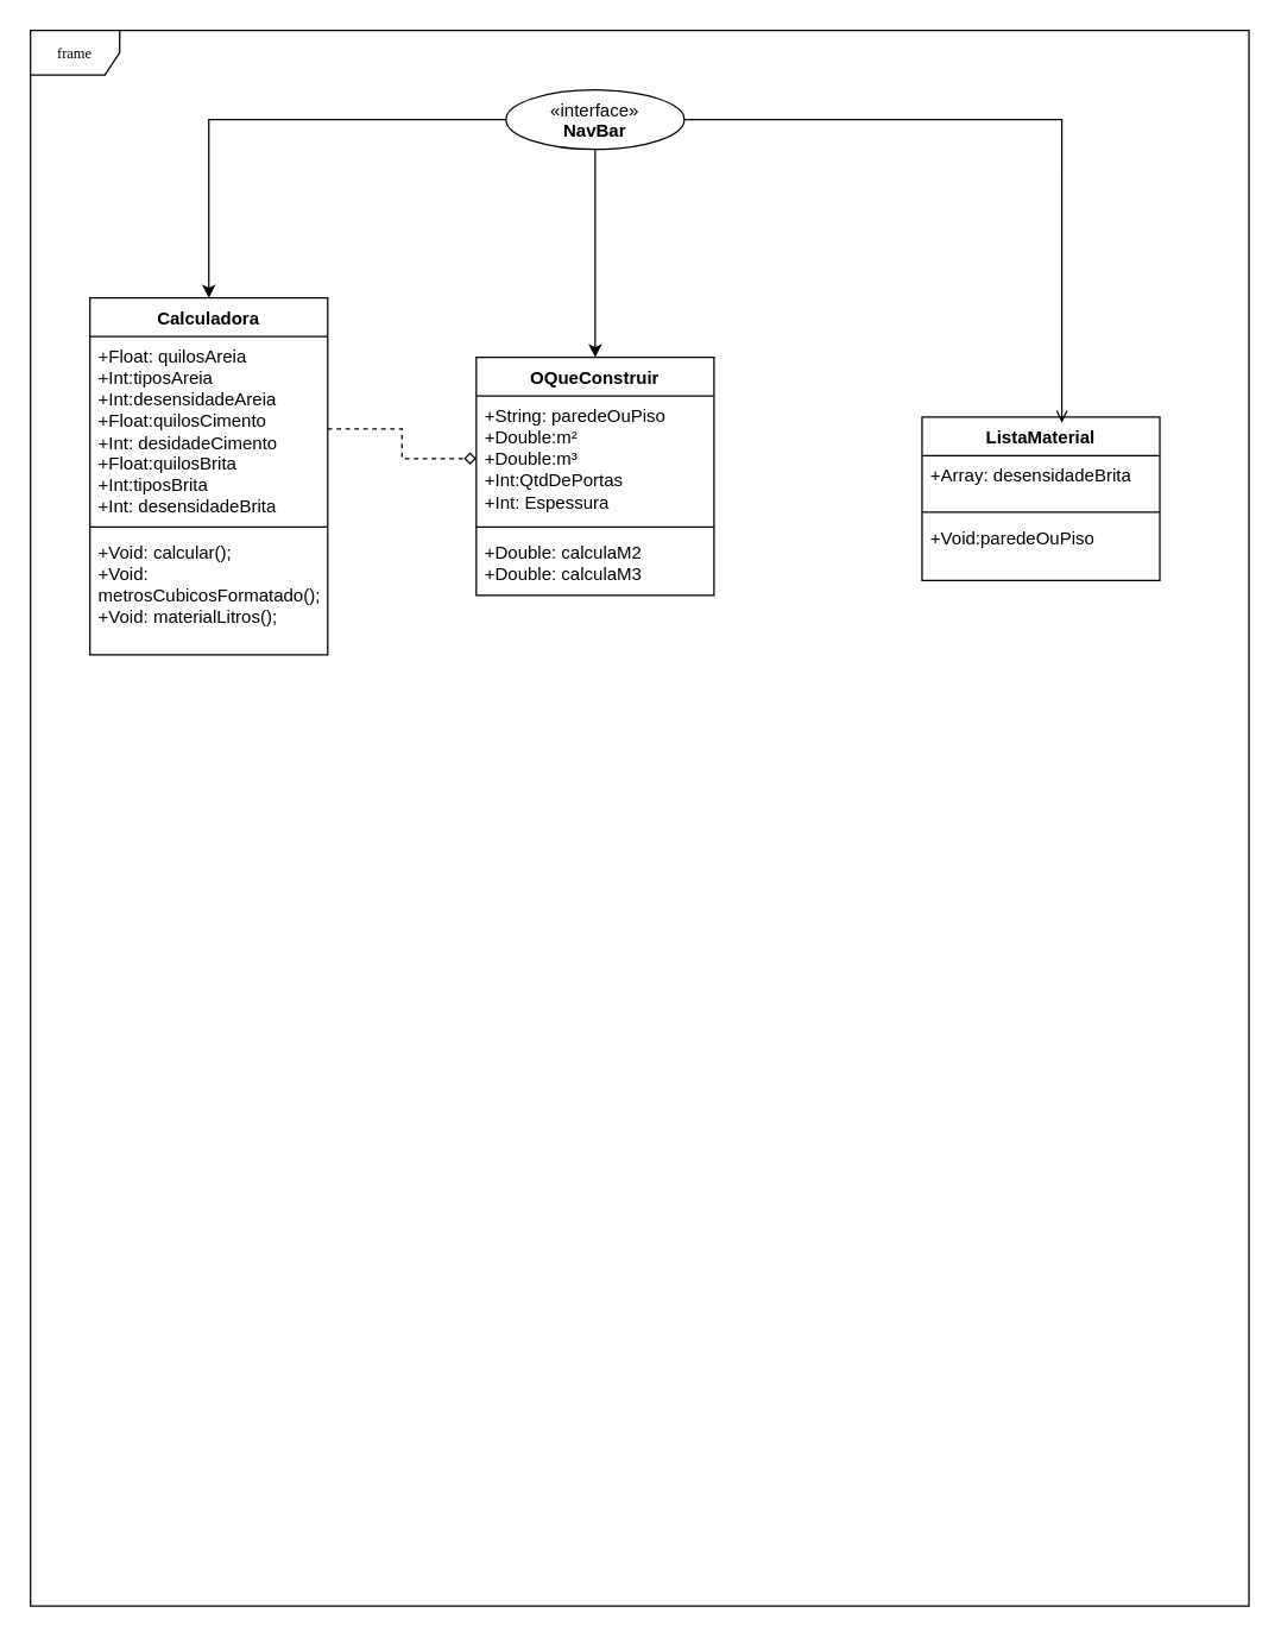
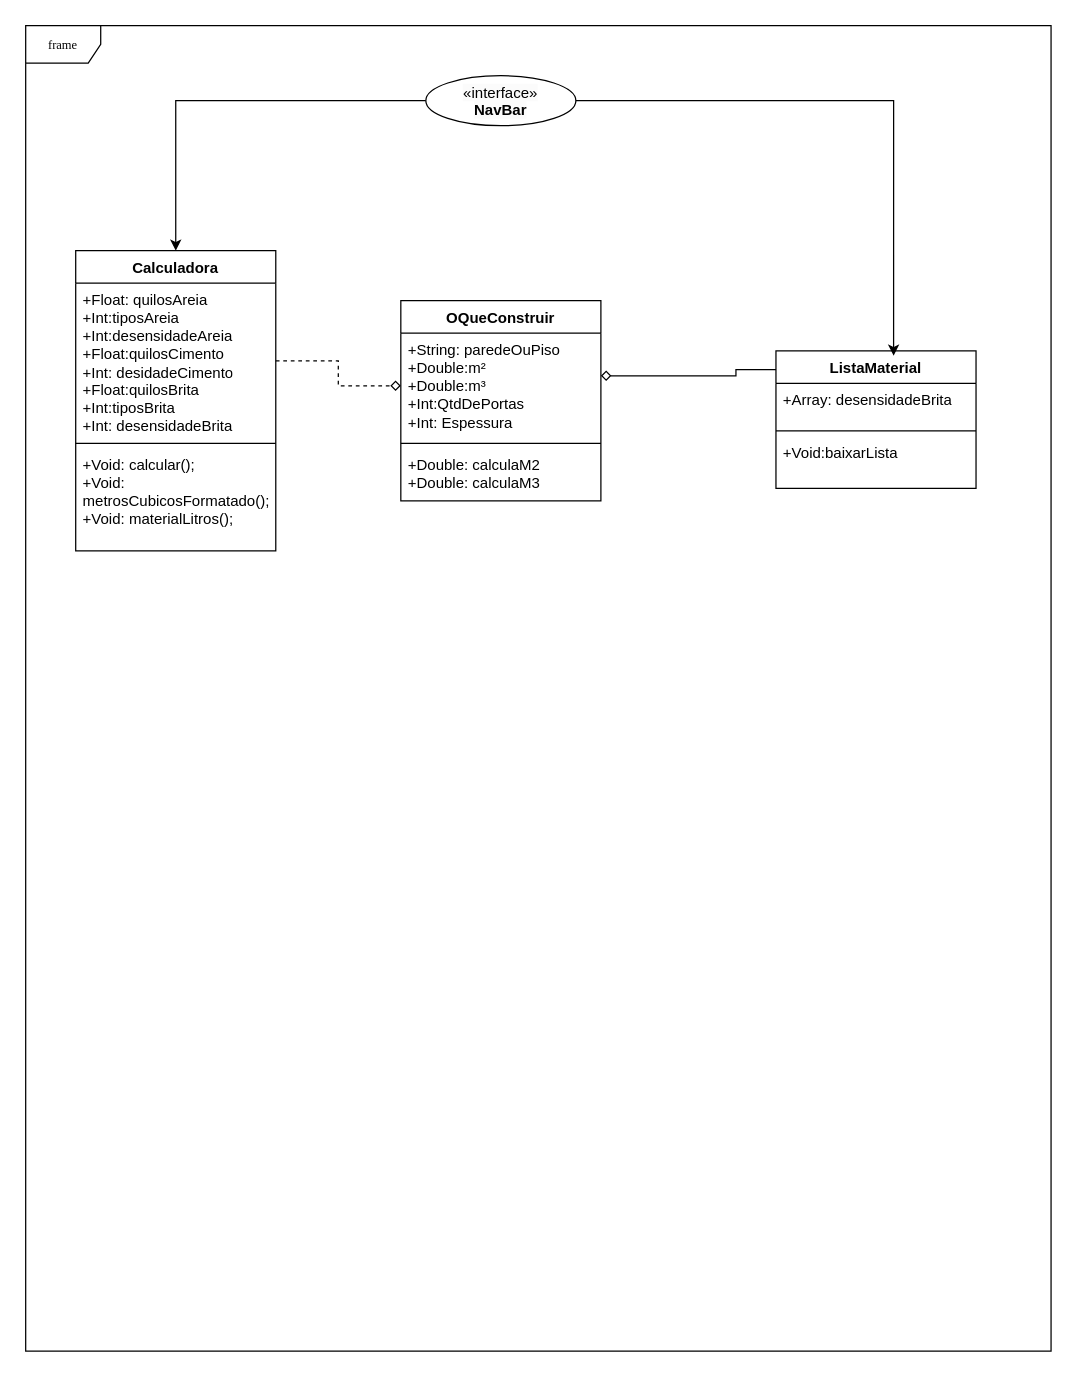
- <mxCell id="11" style="edgeStyle=orthogonalEdgeStyle;rounded=0;orthogonalLoop=1;jettySize=auto;html=1;" edge="1" parent="1" source="13" target="3"><mxGeometry relative="1" as="geometry" /></mxCell>
- <mxCell id="19" style="edgeStyle=orthogonalEdgeStyle;rounded=0;orthogonalLoop=1;jettySize=auto;html=1;entryX=0.588;entryY=0.036;entryDx=0;entryDy=0;entryPerimeter=0;endArrow=open;" edge="1" parent="1" source="13" target="15"><mxGeometry relative="1" as="geometry" /></mxCell>
+ <mxCell id="19" style="edgeStyle=orthogonalEdgeStyle;rounded=0;orthogonalLoop=1;jettySize=auto;html=1;entryX=0.588;entryY=0.036;entryDx=0;entryDy=0;entryPerimeter=0;" edge="1" parent="1" source="13" target="15"><mxGeometry relative="1" as="geometry" /></mxCell>
+ <mxCell id="20" style="edgeStyle=orthogonalEdgeStyle;rounded=0;orthogonalLoop=1;jettySize=auto;html=1;startArrow=diamond;startFill=0;endArrow=none;endFill=0;" edge="1" parent="1" source="3" target="15"><mxGeometry relative="1" as="geometry"><Array as="points"><mxPoint x="588" y="300" /><mxPoint x="588" y="295" /></Array></mxGeometry></mxCell>
- <mxCell id="18" value="&lt;div&gt;+Void:paredeOuPiso&lt;/div&gt;&lt;div&gt;&lt;br&gt;&lt;/div&gt;" style="text;strokeColor=none;fillColor=none;align=left;verticalAlign=top;spacingLeft=4;spacingRight=4;overflow=hidden;rotatable=0;points=[[0,0.5],[1,0.5]];portConstraint=eastwest;whiteSpace=wrap;html=1;" vertex="1" parent="15"><mxGeometry y="68" width="160" height="42" as="geometry" /></mxCell>
+ <mxCell id="18" value="&lt;div&gt;+Void:baixarLista&lt;/div&gt;&lt;div&gt;&lt;br&gt;&lt;/div&gt;" style="text;strokeColor=none;fillColor=none;align=left;verticalAlign=top;spacingLeft=4;spacingRight=4;overflow=hidden;rotatable=0;points=[[0,0.5],[1,0.5]];portConstraint=eastwest;whiteSpace=wrap;html=1;" vertex="1" parent="15"><mxGeometry y="68" width="160" height="42" as="geometry" /></mxCell>
